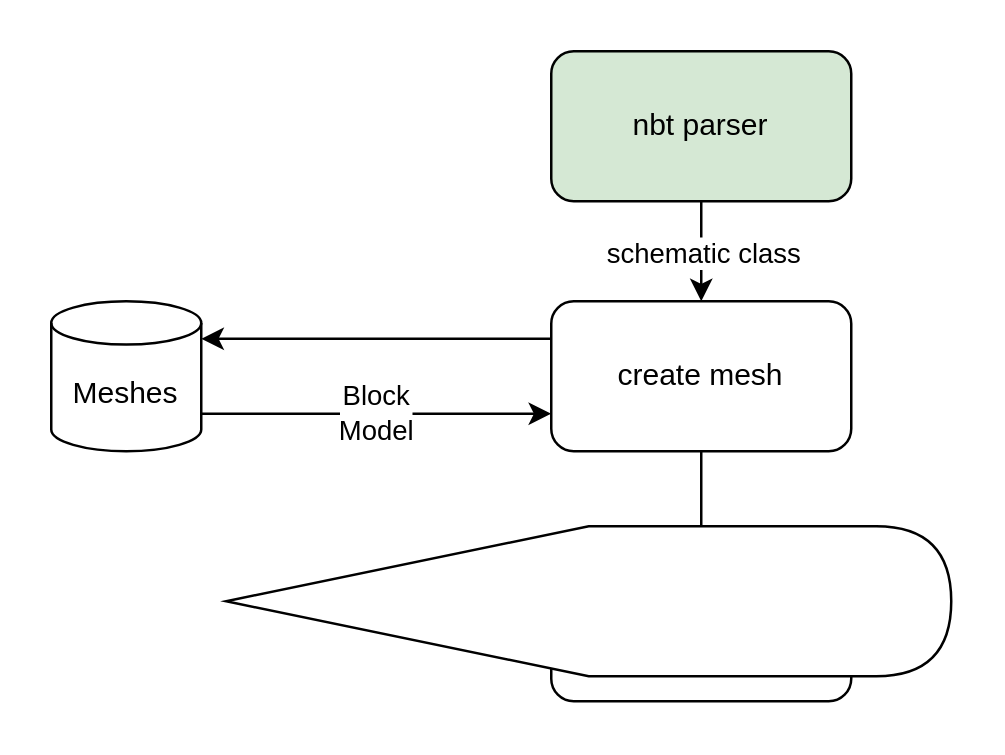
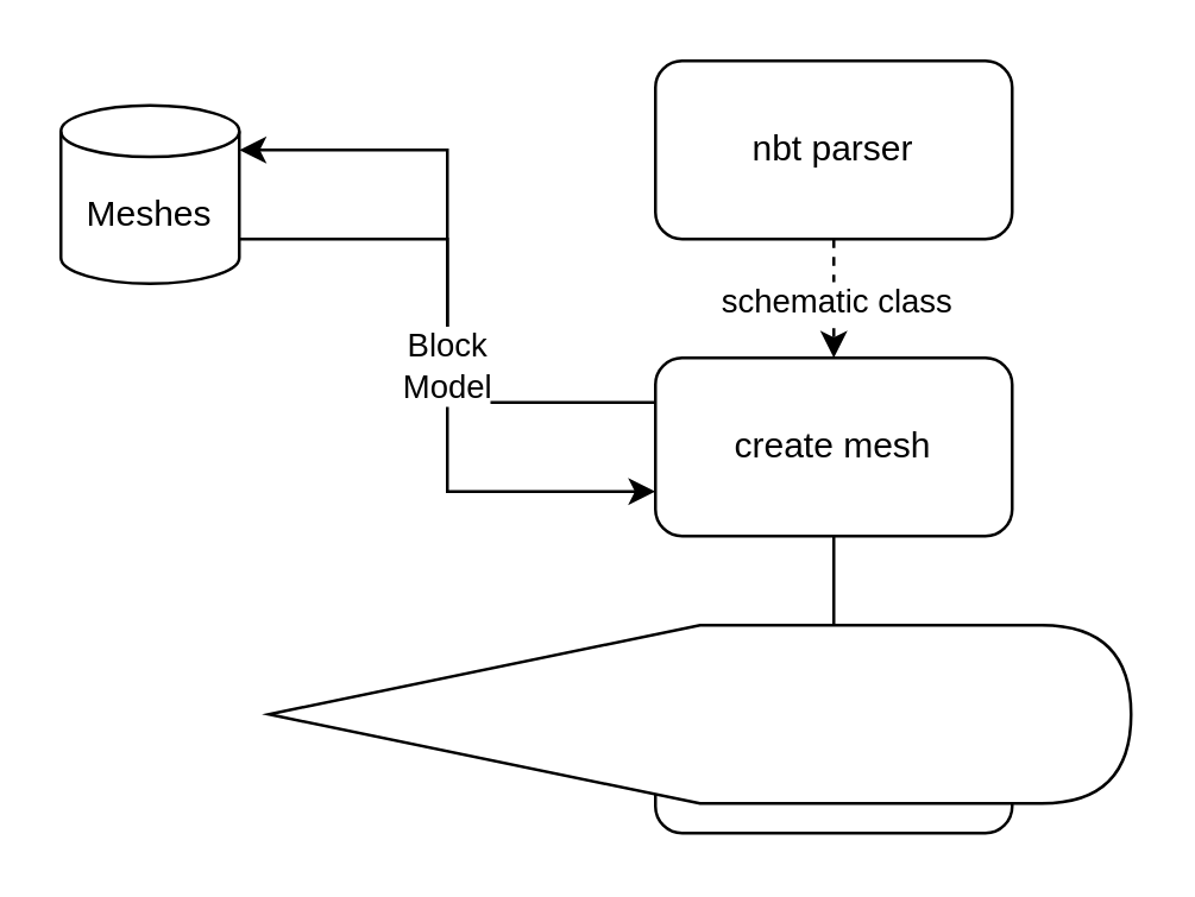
- <mxCell id="4" value="nbt parser" style="whiteSpace=wrap;html=1;rounded=1;fillColor=#d5e8d4;" vertex="1" parent="1"><mxGeometry x="220" y="20" width="120" height="60" as="geometry" /></mxCell>
+ <mxCell id="4" value="nbt parser" style="whiteSpace=wrap;html=1;rounded=1;" vertex="1" parent="1"><mxGeometry x="220" y="20" width="120" height="60" as="geometry" /></mxCell>
- <mxCell id="2" value="" style="edgeStyle=orthogonalEdgeStyle;rounded=0;orthogonalLoop=1;jettySize=auto;html=1;" edge="1" parent="1" source="4" target="7"><mxGeometry relative="1" as="geometry" /></mxCell>
+ <mxCell id="2" value="" style="edgeStyle=orthogonalEdgeStyle;rounded=0;orthogonalLoop=1;jettySize=auto;html=1;dashed=1;" edge="1" parent="1" source="4" target="7"><mxGeometry relative="1" as="geometry" /></mxCell>
- <mxCell id="9" value="Meshes" style="shape=cylinder3;whiteSpace=wrap;html=1;boundedLbl=1;backgroundOutline=1;size=8.667;" vertex="1" parent="1"><mxGeometry x="20" y="120" width="60" height="60" as="geometry" /></mxCell>
+ <mxCell id="9" value="Meshes" style="shape=cylinder3;whiteSpace=wrap;html=1;boundedLbl=1;backgroundOutline=1;size=8.667;" vertex="1" parent="1"><mxGeometry x="20" y="35" width="60" height="60" as="geometry" /></mxCell>
